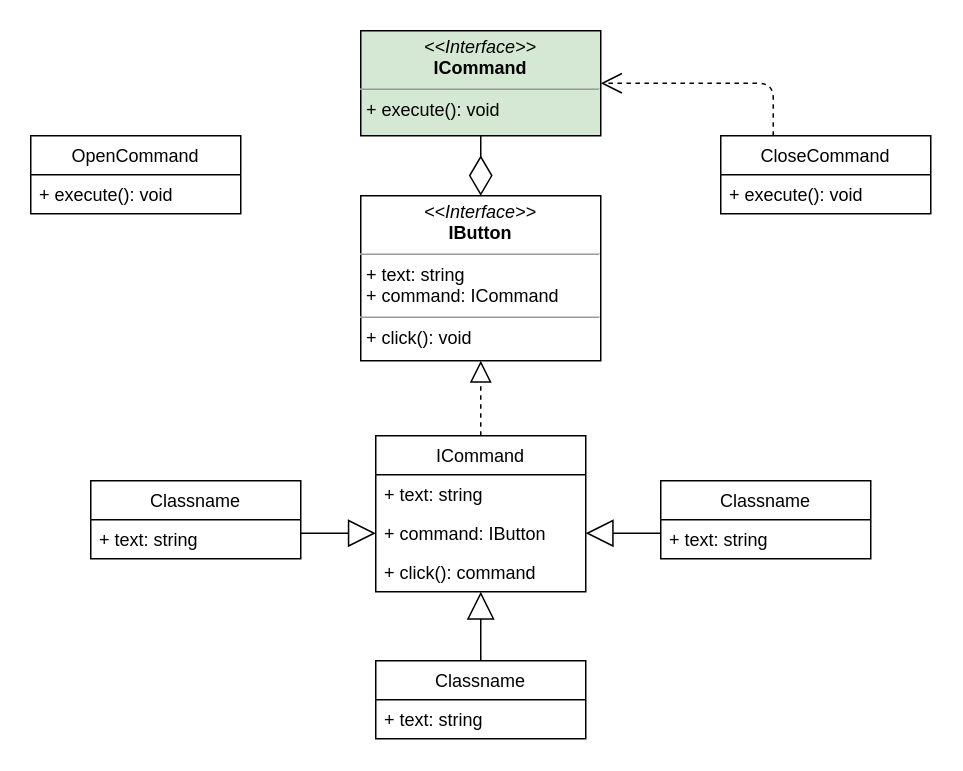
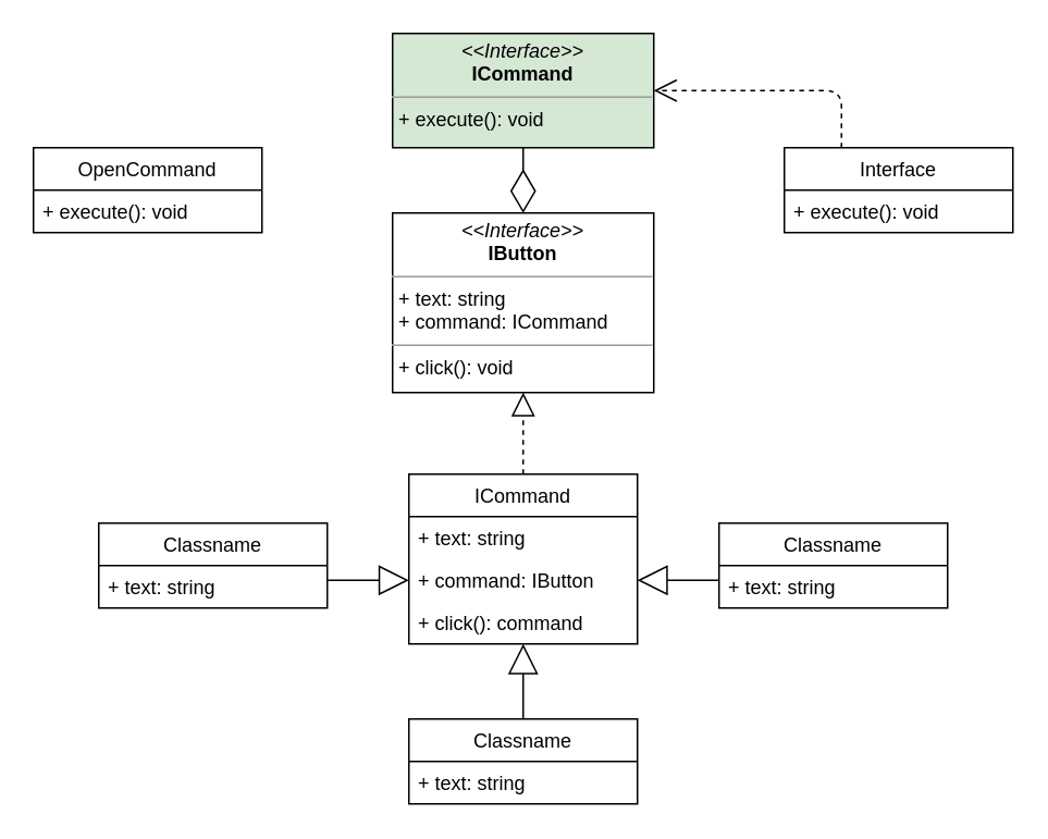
- <mxCell id="6" value="CloseCommand" style="swimlane;fontStyle=0;childLayout=stackLayout;horizontal=1;startSize=26;fillColor=none;horizontalStack=0;resizeParent=1;resizeParentMax=0;resizeLast=0;collapsible=1;marginBottom=0;" parent="1" vertex="1"><mxGeometry x="480" y="90" width="140" height="52" as="geometry" /></mxCell>
+ <mxCell id="6" value="Interface" style="swimlane;fontStyle=0;childLayout=stackLayout;horizontal=1;startSize=26;fillColor=none;horizontalStack=0;resizeParent=1;resizeParentMax=0;resizeLast=0;collapsible=1;marginBottom=0;" parent="1" vertex="1"><mxGeometry x="480" y="90" width="140" height="52" as="geometry" /></mxCell>
